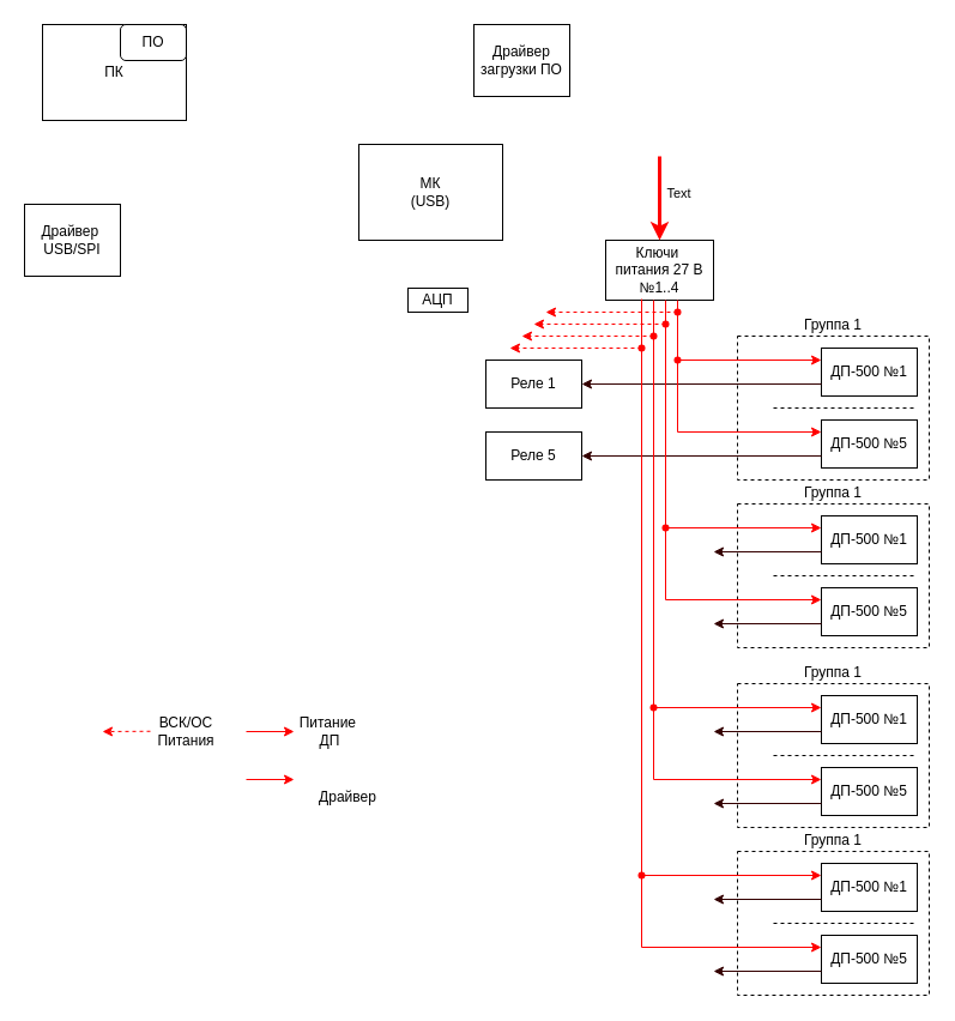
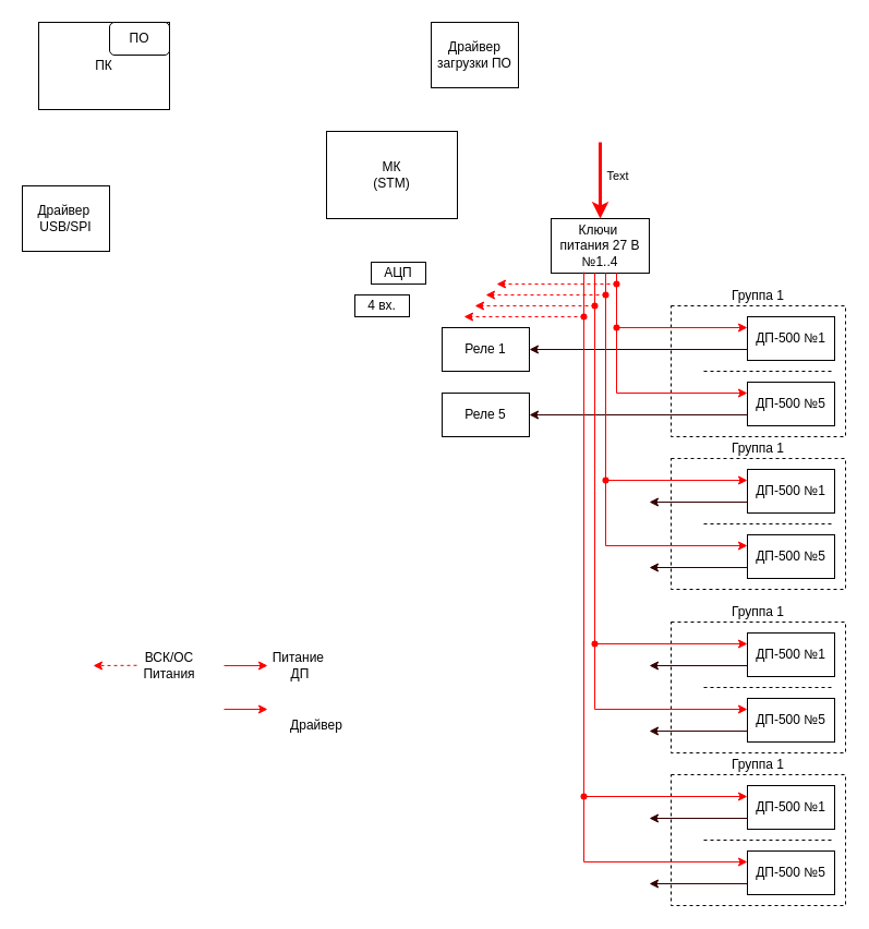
- <mxCell id="6" value="МК&lt;div&gt;(USB)&lt;/div&gt;" style="rounded=0;whiteSpace=wrap;html=1;" parent="1" vertex="1"><mxGeometry x="299" y="120" width="120" height="80" as="geometry" /></mxCell>
+ <mxCell id="6" value="МК&lt;div&gt;(STM)&lt;/div&gt;" style="rounded=0;whiteSpace=wrap;html=1;" parent="1" vertex="1"><mxGeometry x="299" y="120" width="120" height="80" as="geometry" /></mxCell>
+ <mxCell id="55" value="4 вх." style="rounded=0;whiteSpace=wrap;html=1;" parent="1" vertex="1"><mxGeometry x="325" y="270" width="50" height="20" as="geometry" /></mxCell>
